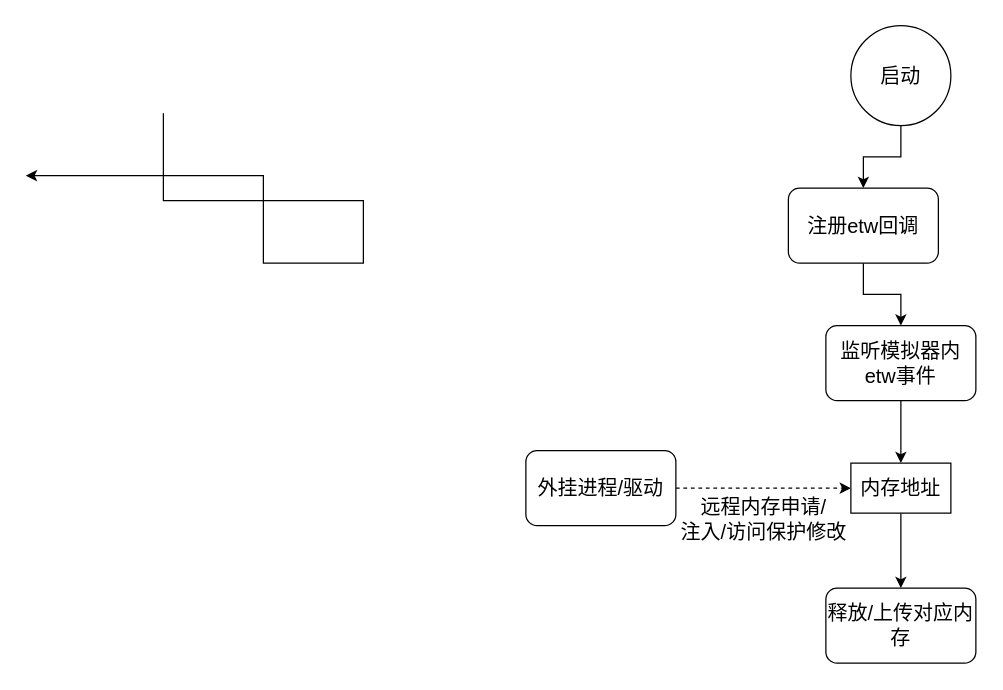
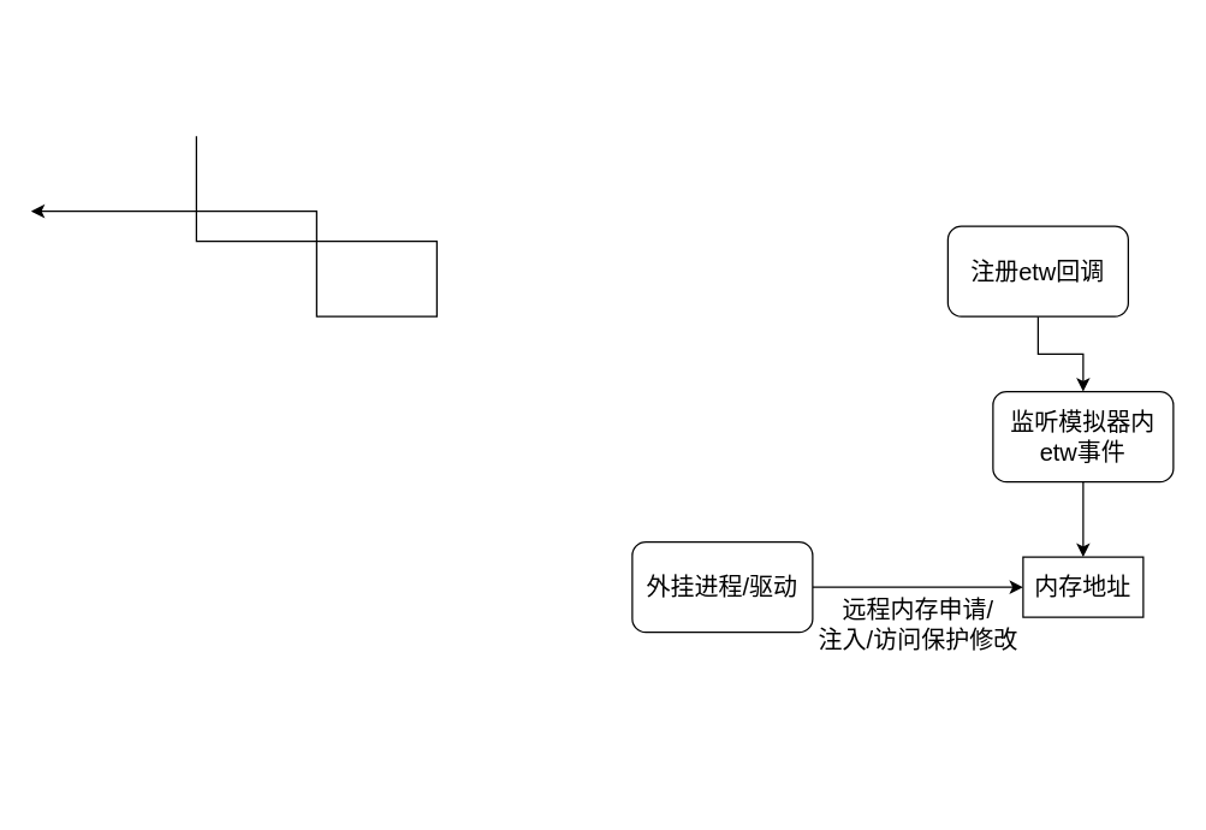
- <mxCell id="11" value="启动" style="ellipse;whiteSpace=wrap;html=1;aspect=fixed;fontSize=16;" vertex="1" parent="1"><mxGeometry x="680" y="20" width="80" height="80" as="geometry" /></mxCell>
- <mxCell id="10" value="" style="edgeStyle=orthogonalEdgeStyle;rounded=0;orthogonalLoop=1;jettySize=auto;html=1;fontSize=16;" edge="1" parent="1" source="11" target="9"><mxGeometry relative="1" as="geometry" /></mxCell>
- <mxCell id="5" value="" style="edgeStyle=orthogonalEdgeStyle;rounded=0;orthogonalLoop=1;jettySize=auto;html=1;fontSize=16;dashed=1;" edge="1" parent="1" source="6" target="13"><mxGeometry relative="1" as="geometry" /></mxCell>
+ <mxCell id="5" value="" style="edgeStyle=orthogonalEdgeStyle;rounded=0;orthogonalLoop=1;jettySize=auto;html=1;fontSize=16;" edge="1" parent="1" source="6" target="13"><mxGeometry relative="1" as="geometry" /></mxCell>
- <mxCell id="12" value="" style="edgeStyle=orthogonalEdgeStyle;rounded=0;orthogonalLoop=1;jettySize=auto;html=1;fontSize=16;" edge="1" parent="1" source="13" target="14"><mxGeometry relative="1" as="geometry" /></mxCell>
- <mxCell id="14" value="释放/上传对应内存" style="rounded=1;whiteSpace=wrap;html=1;fontSize=16;" vertex="1" parent="1"><mxGeometry x="660" y="470" width="120" height="60" as="geometry" /></mxCell>
